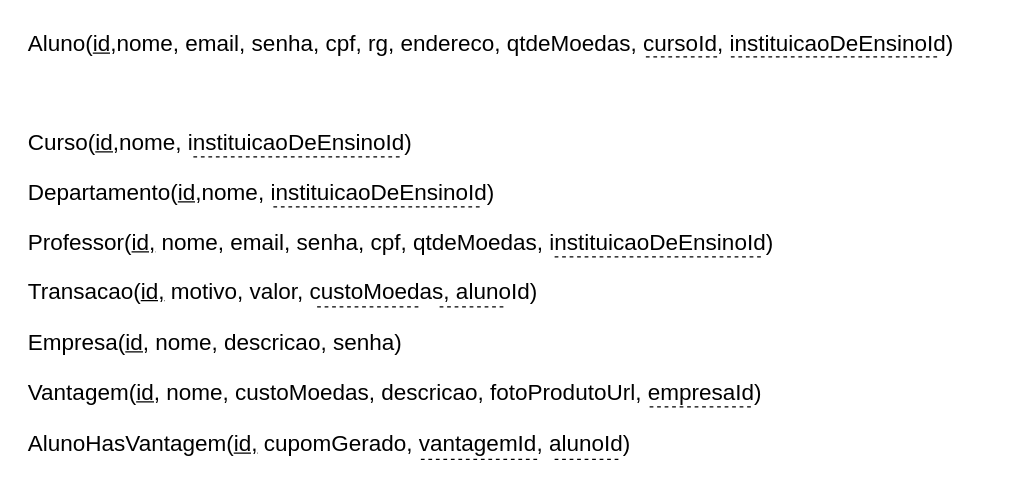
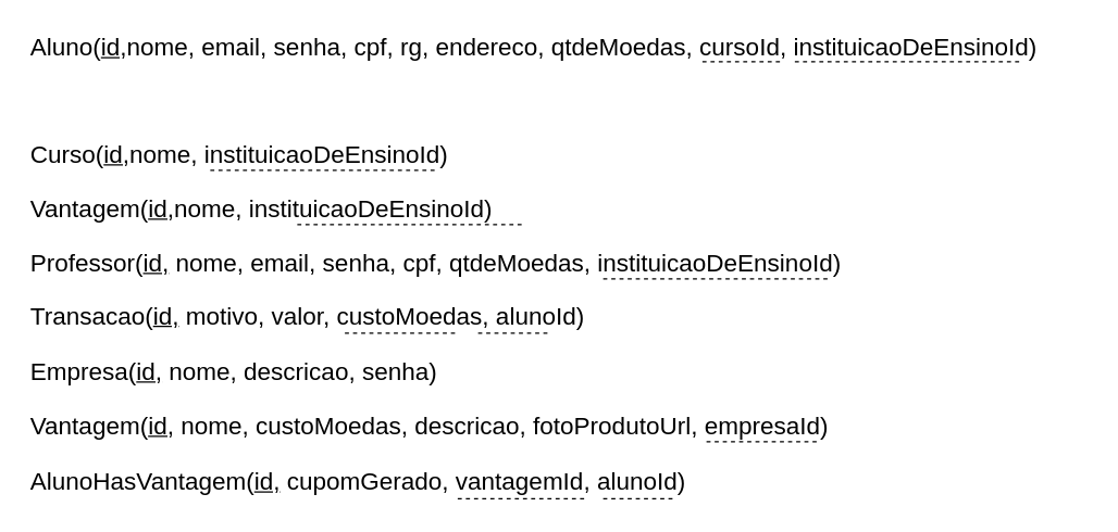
- <mxCell id="7" value="&lt;div style=&quot;&quot;&gt;&lt;span style=&quot;font-size: 18px; background-color: initial;&quot;&gt;Departamento(&lt;/span&gt;&lt;u style=&quot;font-size: 18px; background-color: initial;&quot;&gt;id,&lt;/u&gt;&lt;span style=&quot;font-size: 18px; background-color: initial;&quot;&gt;nome, instituicaoDeEnsinoId)&amp;nbsp;&lt;/span&gt;&lt;/div&gt;" style="text;html=1;strokeColor=none;fillColor=none;align=left;verticalAlign=middle;whiteSpace=wrap;rounded=0;" vertex="1" parent="1"><mxGeometry x="20" y="139" width="390" height="30" as="geometry" /></mxCell>
+ <mxCell id="7" value="&lt;div style=&quot;&quot;&gt;&lt;span style=&quot;font-size: 18px; background-color: initial;&quot;&gt;Vantagem(&lt;/span&gt;&lt;u style=&quot;font-size: 18px; background-color: initial;&quot;&gt;id,&lt;/u&gt;&lt;span style=&quot;font-size: 18px; background-color: initial;&quot;&gt;nome, instituicaoDeEnsinoId)&amp;nbsp;&lt;/span&gt;&lt;/div&gt;" style="text;html=1;strokeColor=none;fillColor=none;align=left;verticalAlign=middle;whiteSpace=wrap;rounded=0;" vertex="1" parent="1"><mxGeometry x="20" y="139" width="390" height="30" as="geometry" /></mxCell>
